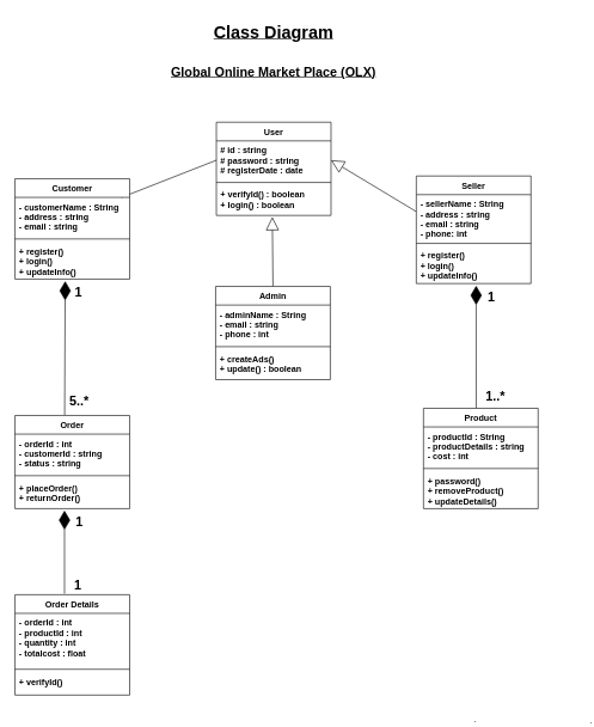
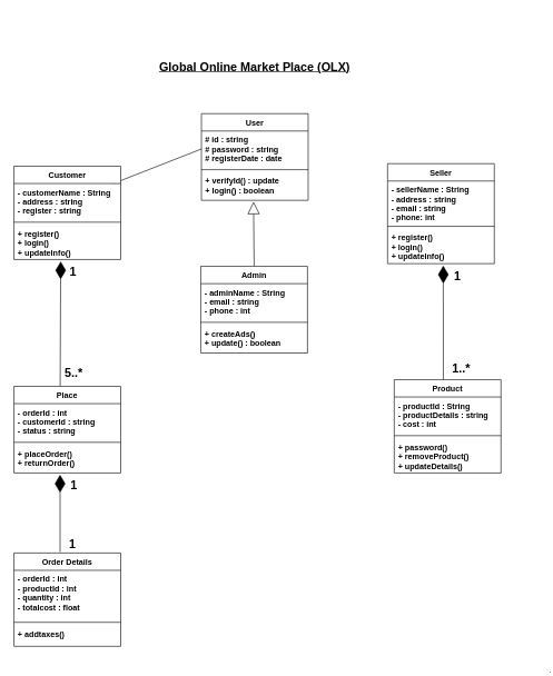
- <mxCell id="12" value="&lt;b&gt;&lt;u&gt;&lt;font style=&quot;font-size: 24px&quot;&gt;Class Diagram&lt;/font&gt;&lt;/u&gt;&lt;/b&gt;" style="text;html=1;strokeColor=none;fillColor=none;align=center;verticalAlign=middle;whiteSpace=wrap;rounded=0;" parent="1" vertex="1"><mxGeometry x="221" y="20" width="320" height="50" as="geometry" /></mxCell>
- <mxCell id="10" value="." style="endArrow=block;endSize=16;endFill=0;html=1;exitX=-0.002;exitY=0.367;exitDx=0;exitDy=0;exitPerimeter=0;entryX=1;entryY=0.5;entryDx=0;entryDy=0;" parent="1" source="19" target="3" edge="1"><mxGeometry x="-1" y="773" width="160" relative="1" as="geometry"><mxPoint x="780" y="253.5" as="sourcePoint" /><mxPoint x="940" y="253.5" as="targetPoint" /><mxPoint x="481" y="47" as="offset" /></mxGeometry></mxCell>
- <mxCell id="5" value="+ verifyId() : boolean&#10;+ login() : boolean" style="text;strokeColor=none;fillColor=none;align=left;verticalAlign=top;spacingLeft=4;spacingRight=4;overflow=hidden;rotatable=0;points=[[0,0.5],[1,0.5]];portConstraint=eastwest;fontStyle=1" parent="2" vertex="1"><mxGeometry y="88" width="160" height="42" as="geometry" /></mxCell>
+ <mxCell id="5" value="+ verifyId() : update&#10;+ login() : boolean" style="text;strokeColor=none;fillColor=none;align=left;verticalAlign=top;spacingLeft=4;spacingRight=4;overflow=hidden;rotatable=0;points=[[0,0.5],[1,0.5]];portConstraint=eastwest;fontStyle=1" parent="2" vertex="1"><mxGeometry y="88" width="160" height="42" as="geometry" /></mxCell>
- <mxCell id="15" value="- customerName : String&#10;- address : string&#10;- email : string&#10;" style="text;strokeColor=none;fillColor=none;align=left;verticalAlign=top;spacingLeft=4;spacingRight=4;overflow=hidden;rotatable=0;points=[[0,0.5],[1,0.5]];portConstraint=eastwest;fontStyle=1" parent="14" vertex="1"><mxGeometry y="26" width="160" height="54" as="geometry" /></mxCell>
+ <mxCell id="15" value="- customerName : String&#10;- address : string&#10;- register : string&#10;" style="text;strokeColor=none;fillColor=none;align=left;verticalAlign=top;spacingLeft=4;spacingRight=4;overflow=hidden;rotatable=0;points=[[0,0.5],[1,0.5]];portConstraint=eastwest;fontStyle=1" parent="14" vertex="1"><mxGeometry y="26" width="160" height="54" as="geometry" /></mxCell>
- <mxCell id="22" value="Order" style="swimlane;fontStyle=1;align=center;verticalAlign=top;childLayout=stackLayout;horizontal=1;startSize=26;horizontalStack=0;resizeParent=1;resizeParentMax=0;resizeLast=0;collapsible=1;marginBottom=0;" parent="1" vertex="1"><mxGeometry x="20" y="579" width="160" height="130" as="geometry" /></mxCell>
+ <mxCell id="22" value="Place" style="swimlane;fontStyle=1;align=center;verticalAlign=top;childLayout=stackLayout;horizontal=1;startSize=26;horizontalStack=0;resizeParent=1;resizeParentMax=0;resizeLast=0;collapsible=1;marginBottom=0;" parent="1" vertex="1"><mxGeometry x="20" y="579" width="160" height="130" as="geometry" /></mxCell>
- <mxCell id="37" value="+ verifyId()" style="text;strokeColor=none;fillColor=none;align=left;verticalAlign=top;spacingLeft=4;spacingRight=4;overflow=hidden;rotatable=0;points=[[0,0.5],[1,0.5]];portConstraint=eastwest;fontStyle=1" parent="34" vertex="1"><mxGeometry y="108" width="160" height="32" as="geometry" /></mxCell>
+ <mxCell id="37" value="+ addtaxes()" style="text;strokeColor=none;fillColor=none;align=left;verticalAlign=top;spacingLeft=4;spacingRight=4;overflow=hidden;rotatable=0;points=[[0,0.5],[1,0.5]];portConstraint=eastwest;fontStyle=1" parent="34" vertex="1"><mxGeometry y="108" width="160" height="32" as="geometry" /></mxCell>
